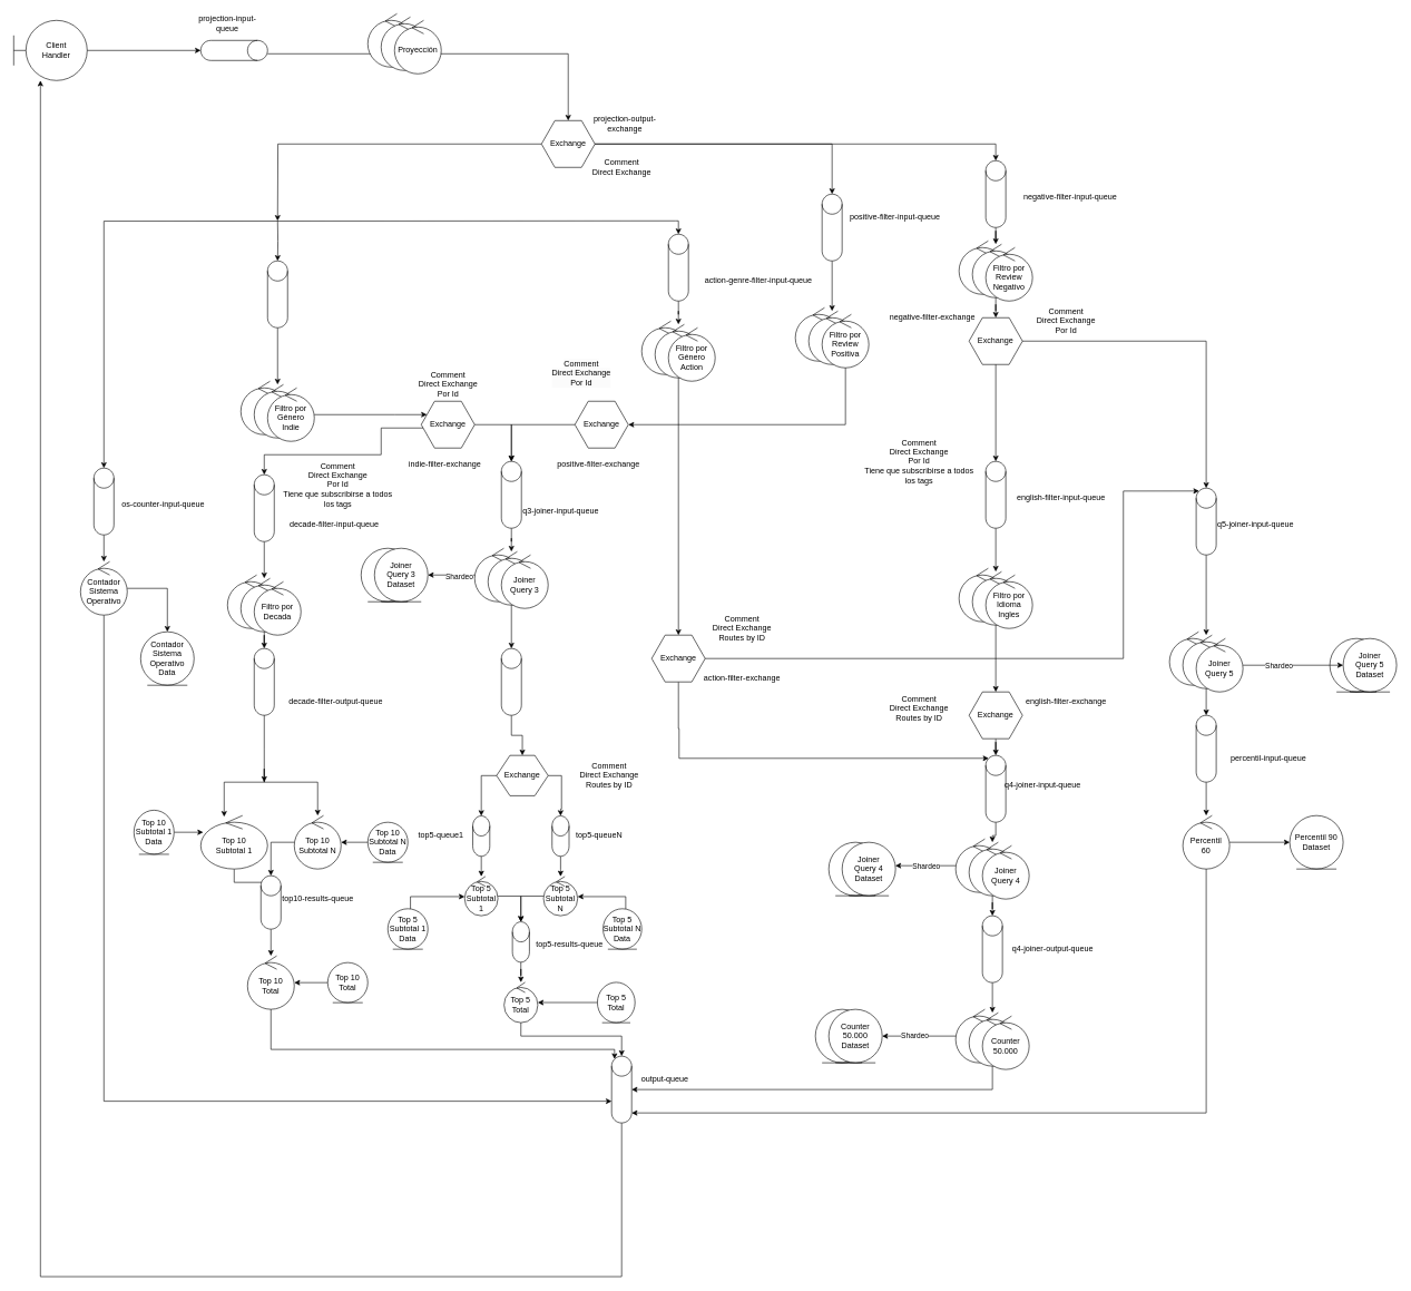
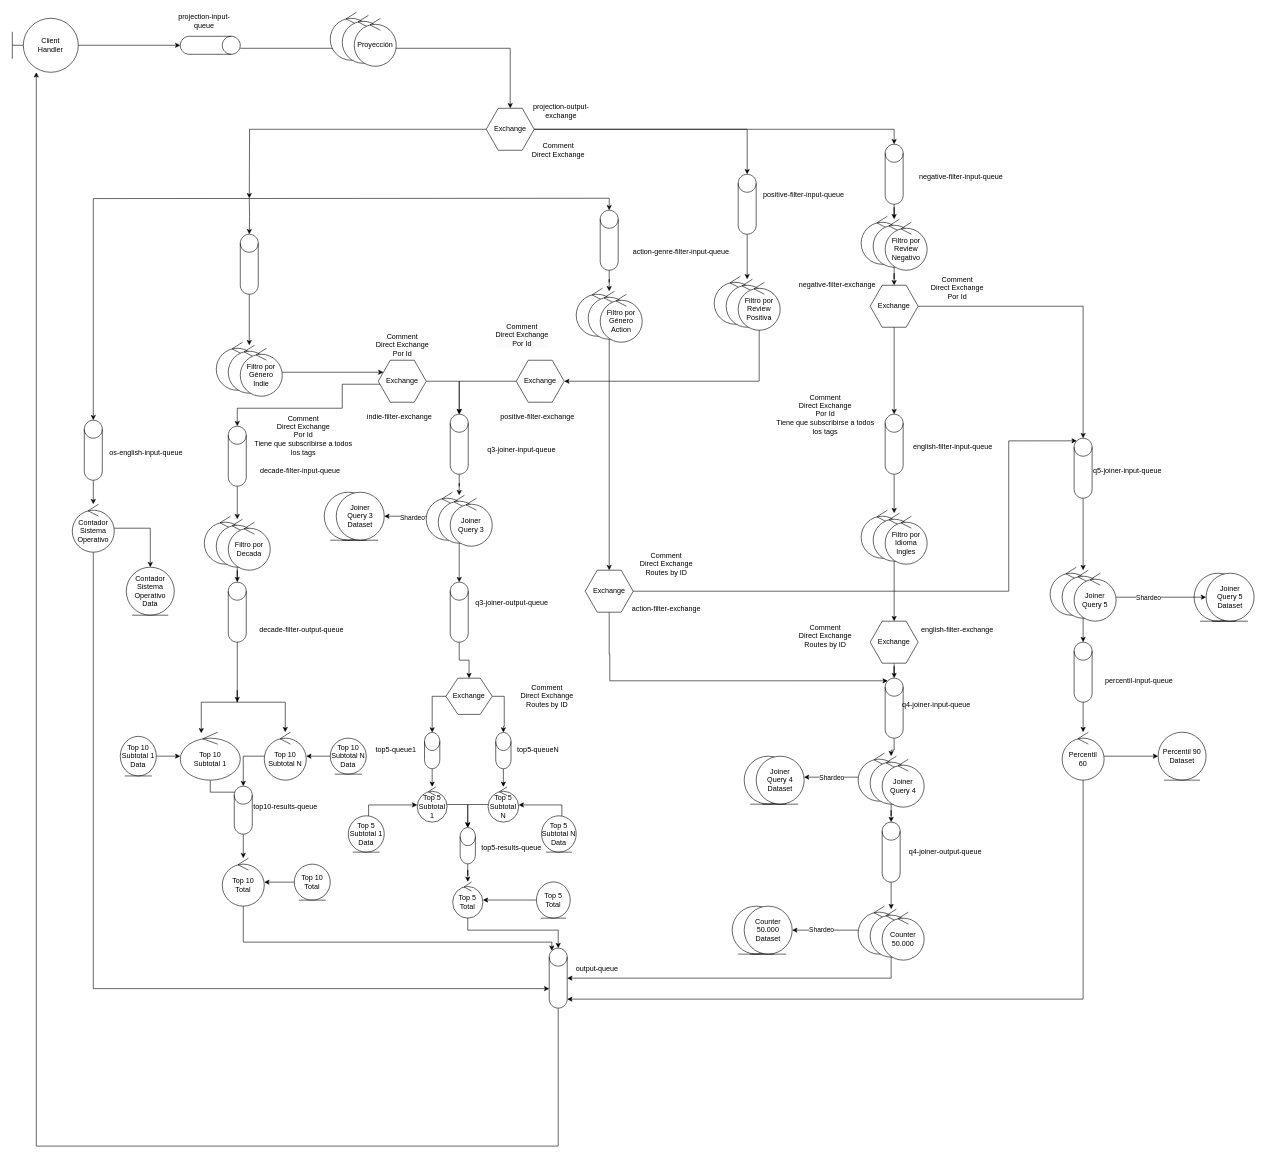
- <mxCell id="132" value="q3-joiner-input-queue" style="text;whiteSpace=wrap;html=1;" parent="1" vertex="1"><mxGeometry x="780" y="750" width="170" height="20" as="geometry" /></mxCell>
+ <mxCell id="132" value="q3-joiner-input-queue" style="text;whiteSpace=wrap;html=1;" parent="1" vertex="1"><mxGeometry x="810" y="735" width="170" height="20" as="geometry" /></mxCell>
- <mxCell id="129" value="os-counter-input-queue" style="text;whiteSpace=wrap;" parent="1" vertex="1"><mxGeometry x="180" y="740" width="130" height="20" as="geometry" /></mxCell>
+ <mxCell id="129" value="os-english-input-queue" style="text;whiteSpace=wrap;" parent="1" vertex="1"><mxGeometry x="180" y="740" width="130" height="20" as="geometry" /></mxCell>
+ <mxCell id="136" value="q3-joiner-output-queue" style="text;whiteSpace=wrap;html=1;" parent="1" vertex="1"><mxGeometry x="790" y="990" width="150" height="40" as="geometry" /></mxCell>
- <mxCell id="149" value="Top 10&lt;br&gt;&lt;div&gt;&lt;span style=&quot;background-color: initial;&quot;&gt;Subtotal&lt;/span&gt;&amp;nbsp;1&lt;/div&gt;&lt;div&gt;Data&lt;/div&gt;" style="ellipse;shape=umlEntity;whiteSpace=wrap;html=1;" parent="142" vertex="1"><mxGeometry x="30" y="62" width="60" height="66" as="geometry" /></mxCell>
+ <mxCell id="149" value="Top 10&lt;br&gt;&lt;div&gt;&lt;span style=&quot;background-color: initial;&quot;&gt;Subtotal&lt;/span&gt;&amp;nbsp;1&lt;/div&gt;&lt;div&gt;Data&lt;/div&gt;" style="ellipse;shape=umlEntity;whiteSpace=wrap;html=1;" parent="142" vertex="1"><mxGeometry x="30" y="77" width="60" height="66" as="geometry" /></mxCell>
